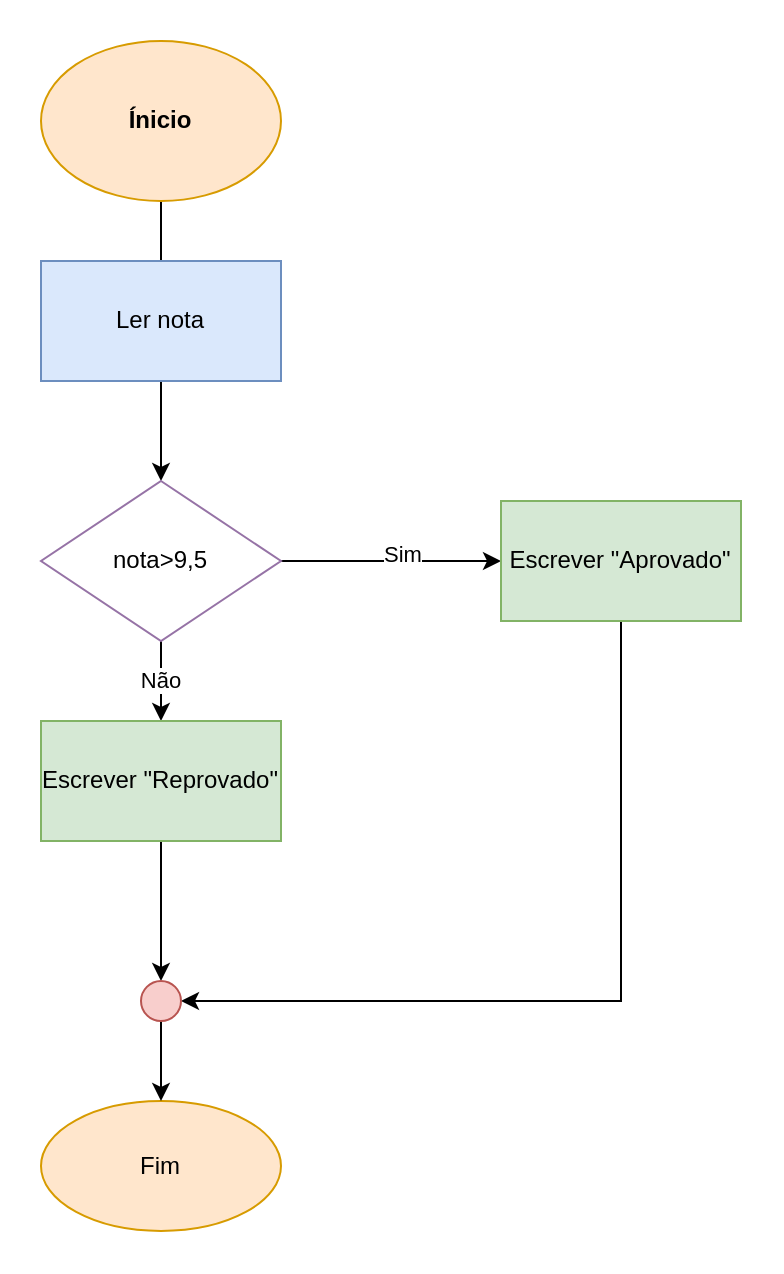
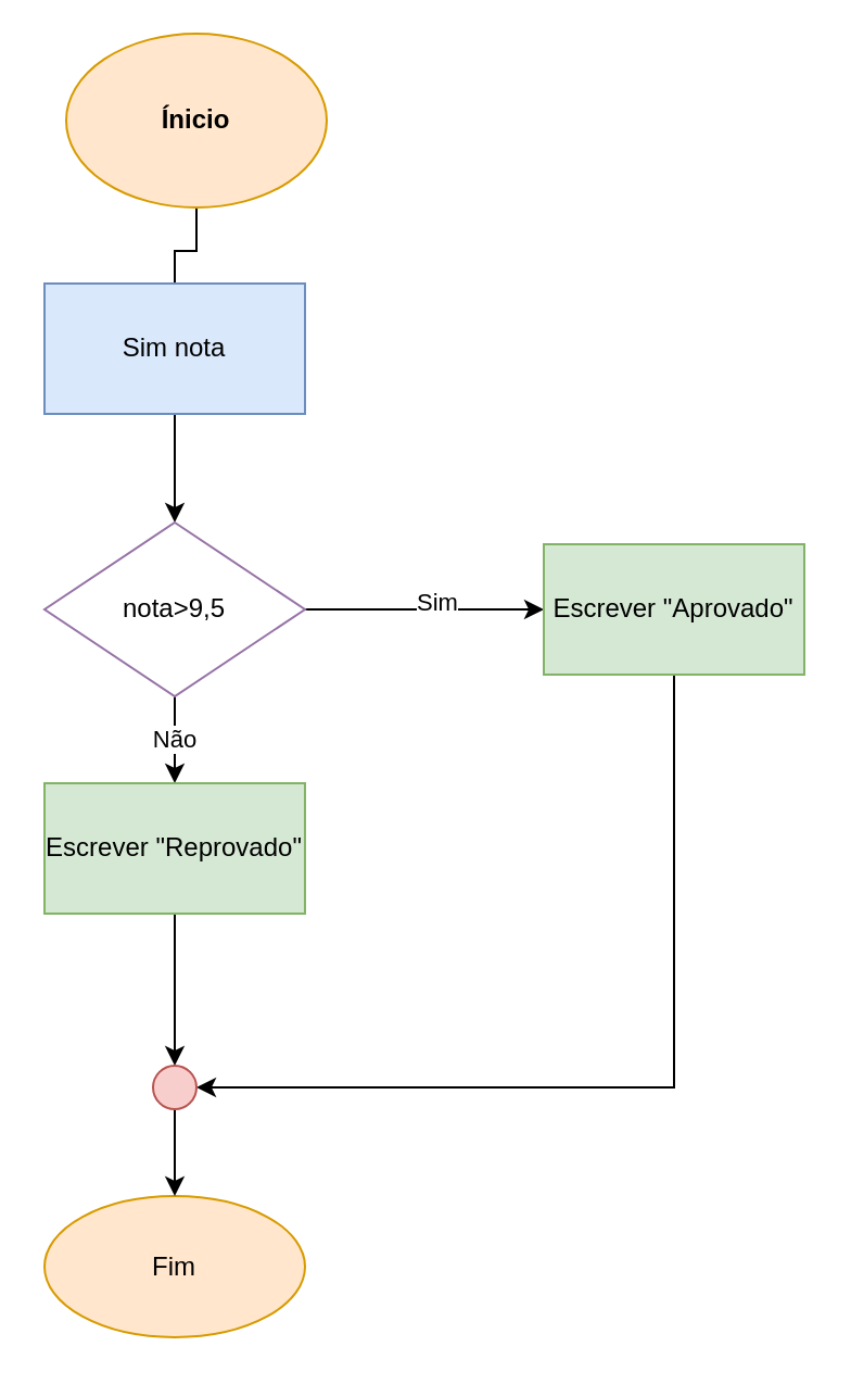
- <mxCell id="3" value="Ínicio" style="ellipse;whiteSpace=wrap;html=1;fontStyle=1;fillColor=#ffe6cc;strokeColor=#d79b00;" parent="1" vertex="1"><mxGeometry x="20" y="20" width="120" height="80" as="geometry" /></mxCell>
+ <mxCell id="3" value="Ínicio" style="ellipse;whiteSpace=wrap;html=1;fontStyle=1;fillColor=#ffe6cc;strokeColor=#d79b00;" parent="1" vertex="1"><mxGeometry x="30" y="15" width="120" height="80" as="geometry" /></mxCell>
- <mxCell id="6" value="Ler nota" style="rounded=0;whiteSpace=wrap;html=1;fillColor=#dae8fc;strokeColor=#6c8ebf;" vertex="1" parent="1"><mxGeometry x="20" y="130" width="120" height="60" as="geometry" /></mxCell>
+ <mxCell id="6" value="Sim nota" style="rounded=0;whiteSpace=wrap;html=1;fillColor=#dae8fc;strokeColor=#6c8ebf;" vertex="1" parent="1"><mxGeometry x="20" y="130" width="120" height="60" as="geometry" /></mxCell>
